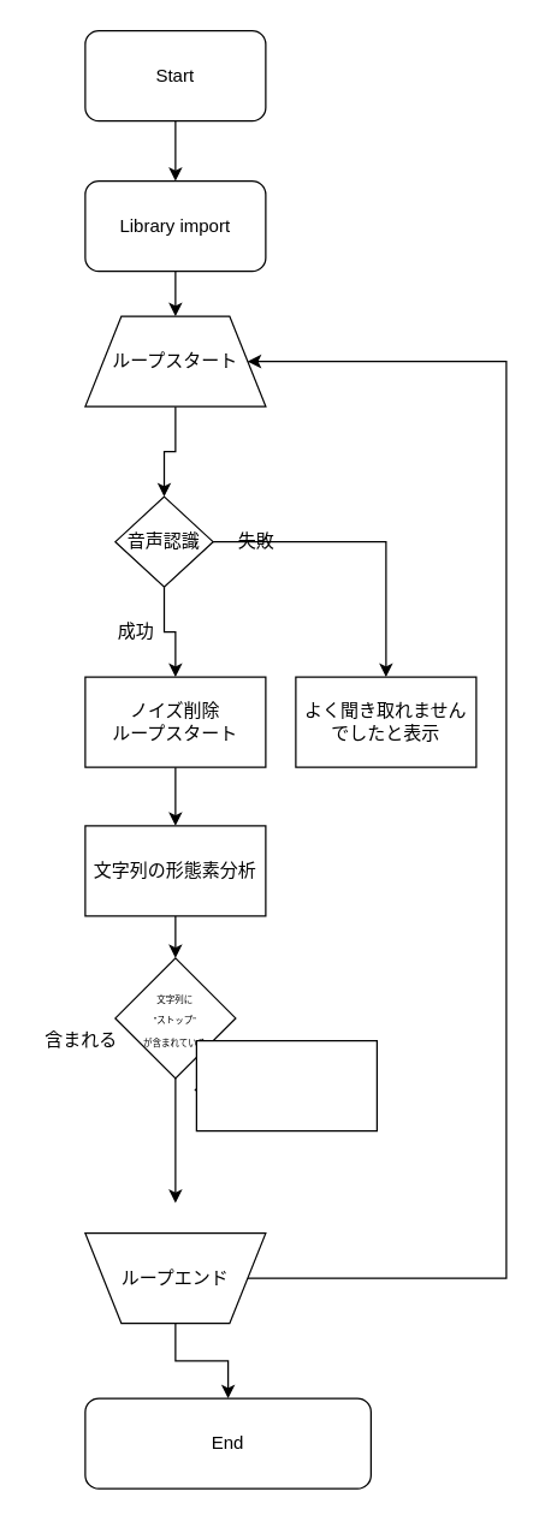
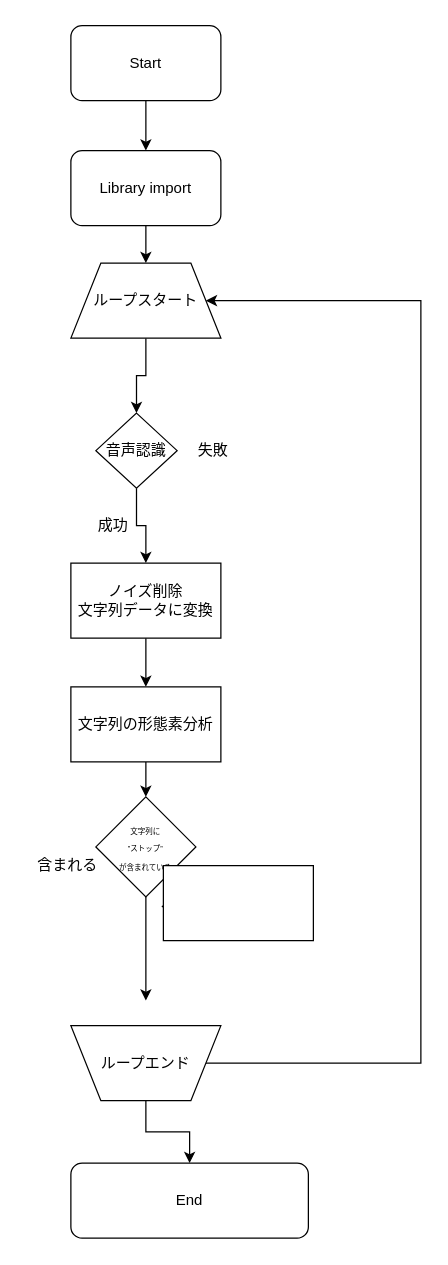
- <mxCell id="3" style="edgeStyle=orthogonalEdgeStyle;rounded=0;orthogonalLoop=1;jettySize=auto;html=1;entryX=0.5;entryY=0;entryDx=0;entryDy=0;" parent="1" source="4" target="9" edge="1"><mxGeometry relative="1" as="geometry" /></mxCell>
- <mxCell id="11" value="ノイズ削除&lt;br&gt;ループスタート" style="rounded=0;whiteSpace=wrap;html=1;" parent="1" vertex="1"><mxGeometry x="56" y="450" width="120" height="60" as="geometry" /></mxCell>
+ <mxCell id="11" value="ノイズ削除&lt;br&gt;文字列データに変換" style="rounded=0;whiteSpace=wrap;html=1;" parent="1" vertex="1"><mxGeometry x="56" y="450" width="120" height="60" as="geometry" /></mxCell>
- <mxCell id="9" value="よく聞き取れませんでしたと表示" style="rounded=0;whiteSpace=wrap;html=1;" parent="1" vertex="1"><mxGeometry x="196" y="450" width="120" height="60" as="geometry" /></mxCell>
